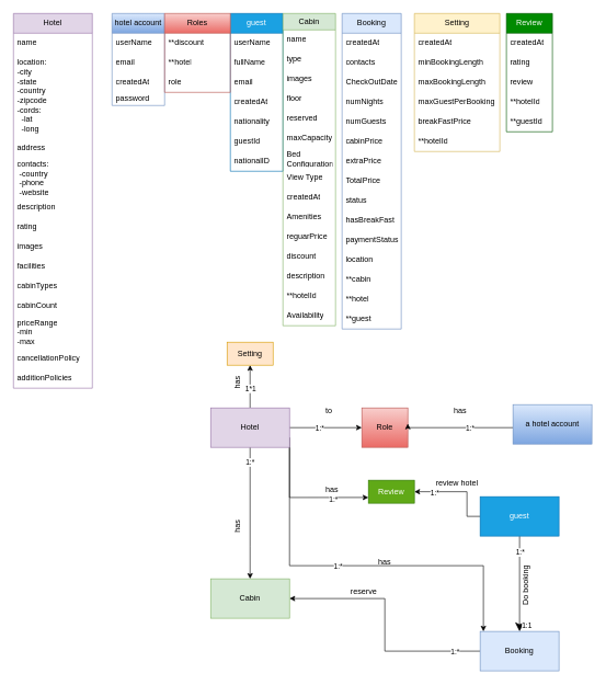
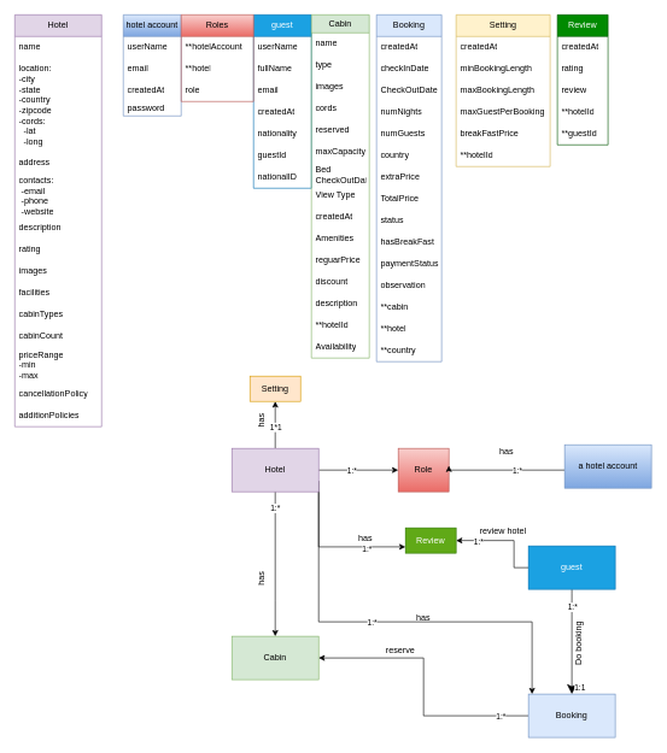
- <mxCell id="111" value="**discount" style="text;strokeColor=none;fillColor=none;align=left;verticalAlign=middle;spacingLeft=4;spacingRight=4;overflow=hidden;points=[[0,0.5],[1,0.5]];portConstraint=eastwest;rotatable=0;whiteSpace=wrap;html=1;" parent="110" vertex="1"><mxGeometry y="30" width="100" height="30" as="geometry" /></mxCell>
+ <mxCell id="111" value="**hotelAccount" style="text;strokeColor=none;fillColor=none;align=left;verticalAlign=middle;spacingLeft=4;spacingRight=4;overflow=hidden;points=[[0,0.5],[1,0.5]];portConstraint=eastwest;rotatable=0;whiteSpace=wrap;html=1;" parent="110" vertex="1"><mxGeometry y="30" width="100" height="30" as="geometry" /></mxCell>
- <mxCell id="42" value="contacts" style="text;strokeColor=none;fillColor=none;align=left;verticalAlign=middle;spacingLeft=4;spacingRight=4;overflow=hidden;points=[[0,0.5],[1,0.5]];portConstraint=eastwest;rotatable=0;whiteSpace=wrap;html=1;" parent="40" vertex="1"><mxGeometry y="60" width="90" height="30" as="geometry" /></mxCell>
+ <mxCell id="42" value="checkInDate" style="text;strokeColor=none;fillColor=none;align=left;verticalAlign=middle;spacingLeft=4;spacingRight=4;overflow=hidden;points=[[0,0.5],[1,0.5]];portConstraint=eastwest;rotatable=0;whiteSpace=wrap;html=1;" parent="40" vertex="1"><mxGeometry y="60" width="90" height="30" as="geometry" /></mxCell>
- <mxCell id="28" value="floor" style="text;strokeColor=none;fillColor=none;align=left;verticalAlign=middle;spacingLeft=4;spacingRight=4;overflow=hidden;points=[[0,0.5],[1,0.5]];portConstraint=eastwest;rotatable=0;whiteSpace=wrap;html=1;" parent="24" vertex="1"><mxGeometry y="115" width="80" height="30" as="geometry" /></mxCell>
+ <mxCell id="28" value="cords" style="text;strokeColor=none;fillColor=none;align=left;verticalAlign=middle;spacingLeft=4;spacingRight=4;overflow=hidden;points=[[0,0.5],[1,0.5]];portConstraint=eastwest;rotatable=0;whiteSpace=wrap;html=1;" parent="24" vertex="1"><mxGeometry y="115" width="80" height="30" as="geometry" /></mxCell>
- <mxCell id="46" value="cabinPrice" style="text;strokeColor=none;fillColor=none;align=left;verticalAlign=middle;spacingLeft=4;spacingRight=4;overflow=hidden;points=[[0,0.5],[1,0.5]];portConstraint=eastwest;rotatable=0;whiteSpace=wrap;html=1;" parent="40" vertex="1"><mxGeometry y="180" width="90" height="30" as="geometry" /></mxCell>
+ <mxCell id="46" value="country" style="text;strokeColor=none;fillColor=none;align=left;verticalAlign=middle;spacingLeft=4;spacingRight=4;overflow=hidden;points=[[0,0.5],[1,0.5]];portConstraint=eastwest;rotatable=0;whiteSpace=wrap;html=1;" parent="40" vertex="1"><mxGeometry y="180" width="90" height="30" as="geometry" /></mxCell>
- <mxCell id="31" value="Bed Configuration" style="text;strokeColor=none;fillColor=none;align=left;verticalAlign=middle;spacingLeft=4;spacingRight=4;overflow=hidden;points=[[0,0.5],[1,0.5]];portConstraint=eastwest;rotatable=0;whiteSpace=wrap;html=1;" parent="24" vertex="1"><mxGeometry y="205" width="80" height="30" as="geometry" /></mxCell>
+ <mxCell id="31" value="Bed CheckOutDate" style="text;strokeColor=none;fillColor=none;align=left;verticalAlign=middle;spacingLeft=4;spacingRight=4;overflow=hidden;points=[[0,0.5],[1,0.5]];portConstraint=eastwest;rotatable=0;whiteSpace=wrap;html=1;" parent="24" vertex="1"><mxGeometry y="205" width="80" height="30" as="geometry" /></mxCell>
- <mxCell id="6" value="contacts:&lt;br&gt;&amp;nbsp;-country&lt;br&gt;&amp;nbsp;-phone&lt;br&gt;&amp;nbsp;-website" style="text;strokeColor=none;fillColor=none;align=left;verticalAlign=middle;spacingLeft=4;spacingRight=4;overflow=hidden;points=[[0,0.5],[1,0.5]];portConstraint=eastwest;rotatable=0;whiteSpace=wrap;html=1;" parent="2" vertex="1"><mxGeometry y="220" width="120" height="60" as="geometry" /></mxCell>
+ <mxCell id="6" value="contacts:&lt;br&gt;&amp;nbsp;-email&lt;br&gt;&amp;nbsp;-phone&lt;br&gt;&amp;nbsp;-website" style="text;strokeColor=none;fillColor=none;align=left;verticalAlign=middle;spacingLeft=4;spacingRight=4;overflow=hidden;points=[[0,0.5],[1,0.5]];portConstraint=eastwest;rotatable=0;whiteSpace=wrap;html=1;" parent="2" vertex="1"><mxGeometry y="220" width="120" height="60" as="geometry" /></mxCell>
- <mxCell id="52" value="location" style="text;strokeColor=none;fillColor=none;align=left;verticalAlign=middle;spacingLeft=4;spacingRight=4;overflow=hidden;points=[[0,0.5],[1,0.5]];portConstraint=eastwest;rotatable=0;whiteSpace=wrap;html=1;" parent="40" vertex="1"><mxGeometry y="360" width="90" height="30" as="geometry" /></mxCell>
+ <mxCell id="52" value="observation" style="text;strokeColor=none;fillColor=none;align=left;verticalAlign=middle;spacingLeft=4;spacingRight=4;overflow=hidden;points=[[0,0.5],[1,0.5]];portConstraint=eastwest;rotatable=0;whiteSpace=wrap;html=1;" parent="40" vertex="1"><mxGeometry y="360" width="90" height="30" as="geometry" /></mxCell>
- <mxCell id="55" value="**guest" style="text;strokeColor=none;fillColor=none;align=left;verticalAlign=middle;spacingLeft=4;spacingRight=4;overflow=hidden;points=[[0,0.5],[1,0.5]];portConstraint=eastwest;rotatable=0;whiteSpace=wrap;html=1;" parent="40" vertex="1"><mxGeometry y="450" width="90" height="30" as="geometry" /></mxCell>
+ <mxCell id="55" value="**country" style="text;strokeColor=none;fillColor=none;align=left;verticalAlign=middle;spacingLeft=4;spacingRight=4;overflow=hidden;points=[[0,0.5],[1,0.5]];portConstraint=eastwest;rotatable=0;whiteSpace=wrap;html=1;" parent="40" vertex="1"><mxGeometry y="450" width="90" height="30" as="geometry" /></mxCell>
- <mxCell id="105" value="to" style="text;html=1;strokeColor=none;fillColor=none;align=center;verticalAlign=middle;whiteSpace=wrap;rounded=0;" parent="1" vertex="1"><mxGeometry x="470" y="610" width="60" height="30" as="geometry" /></mxCell>
